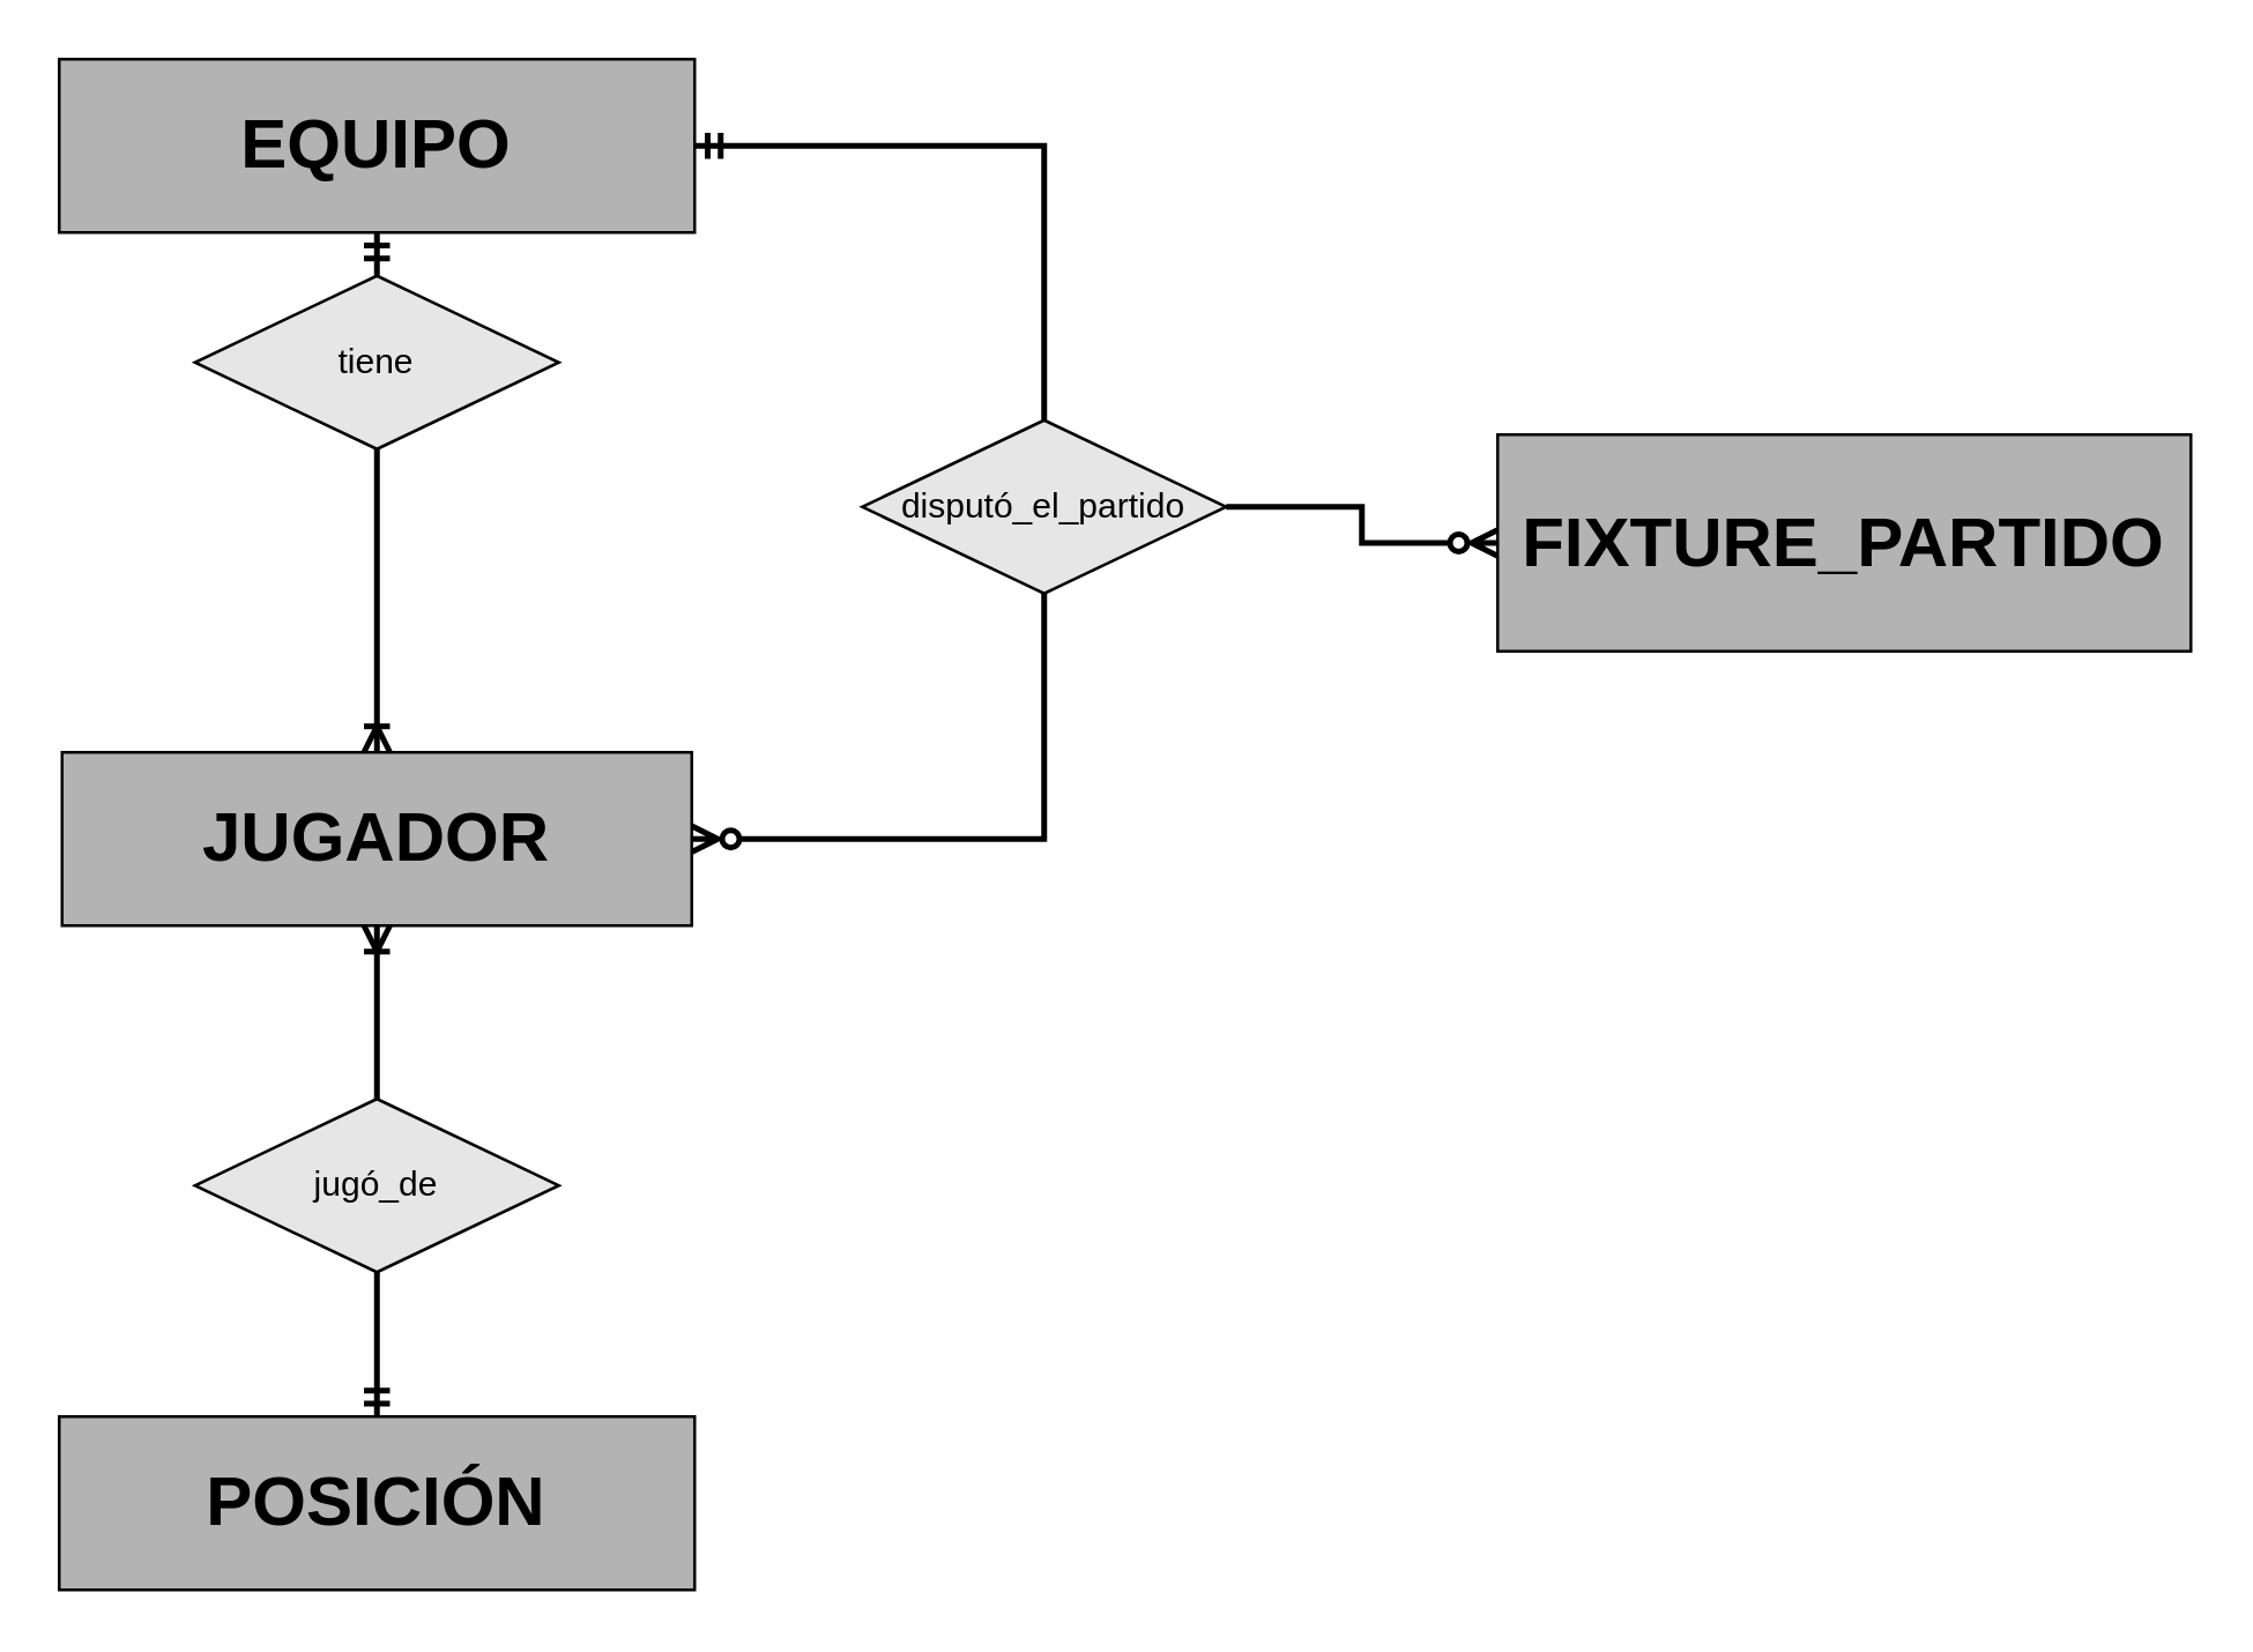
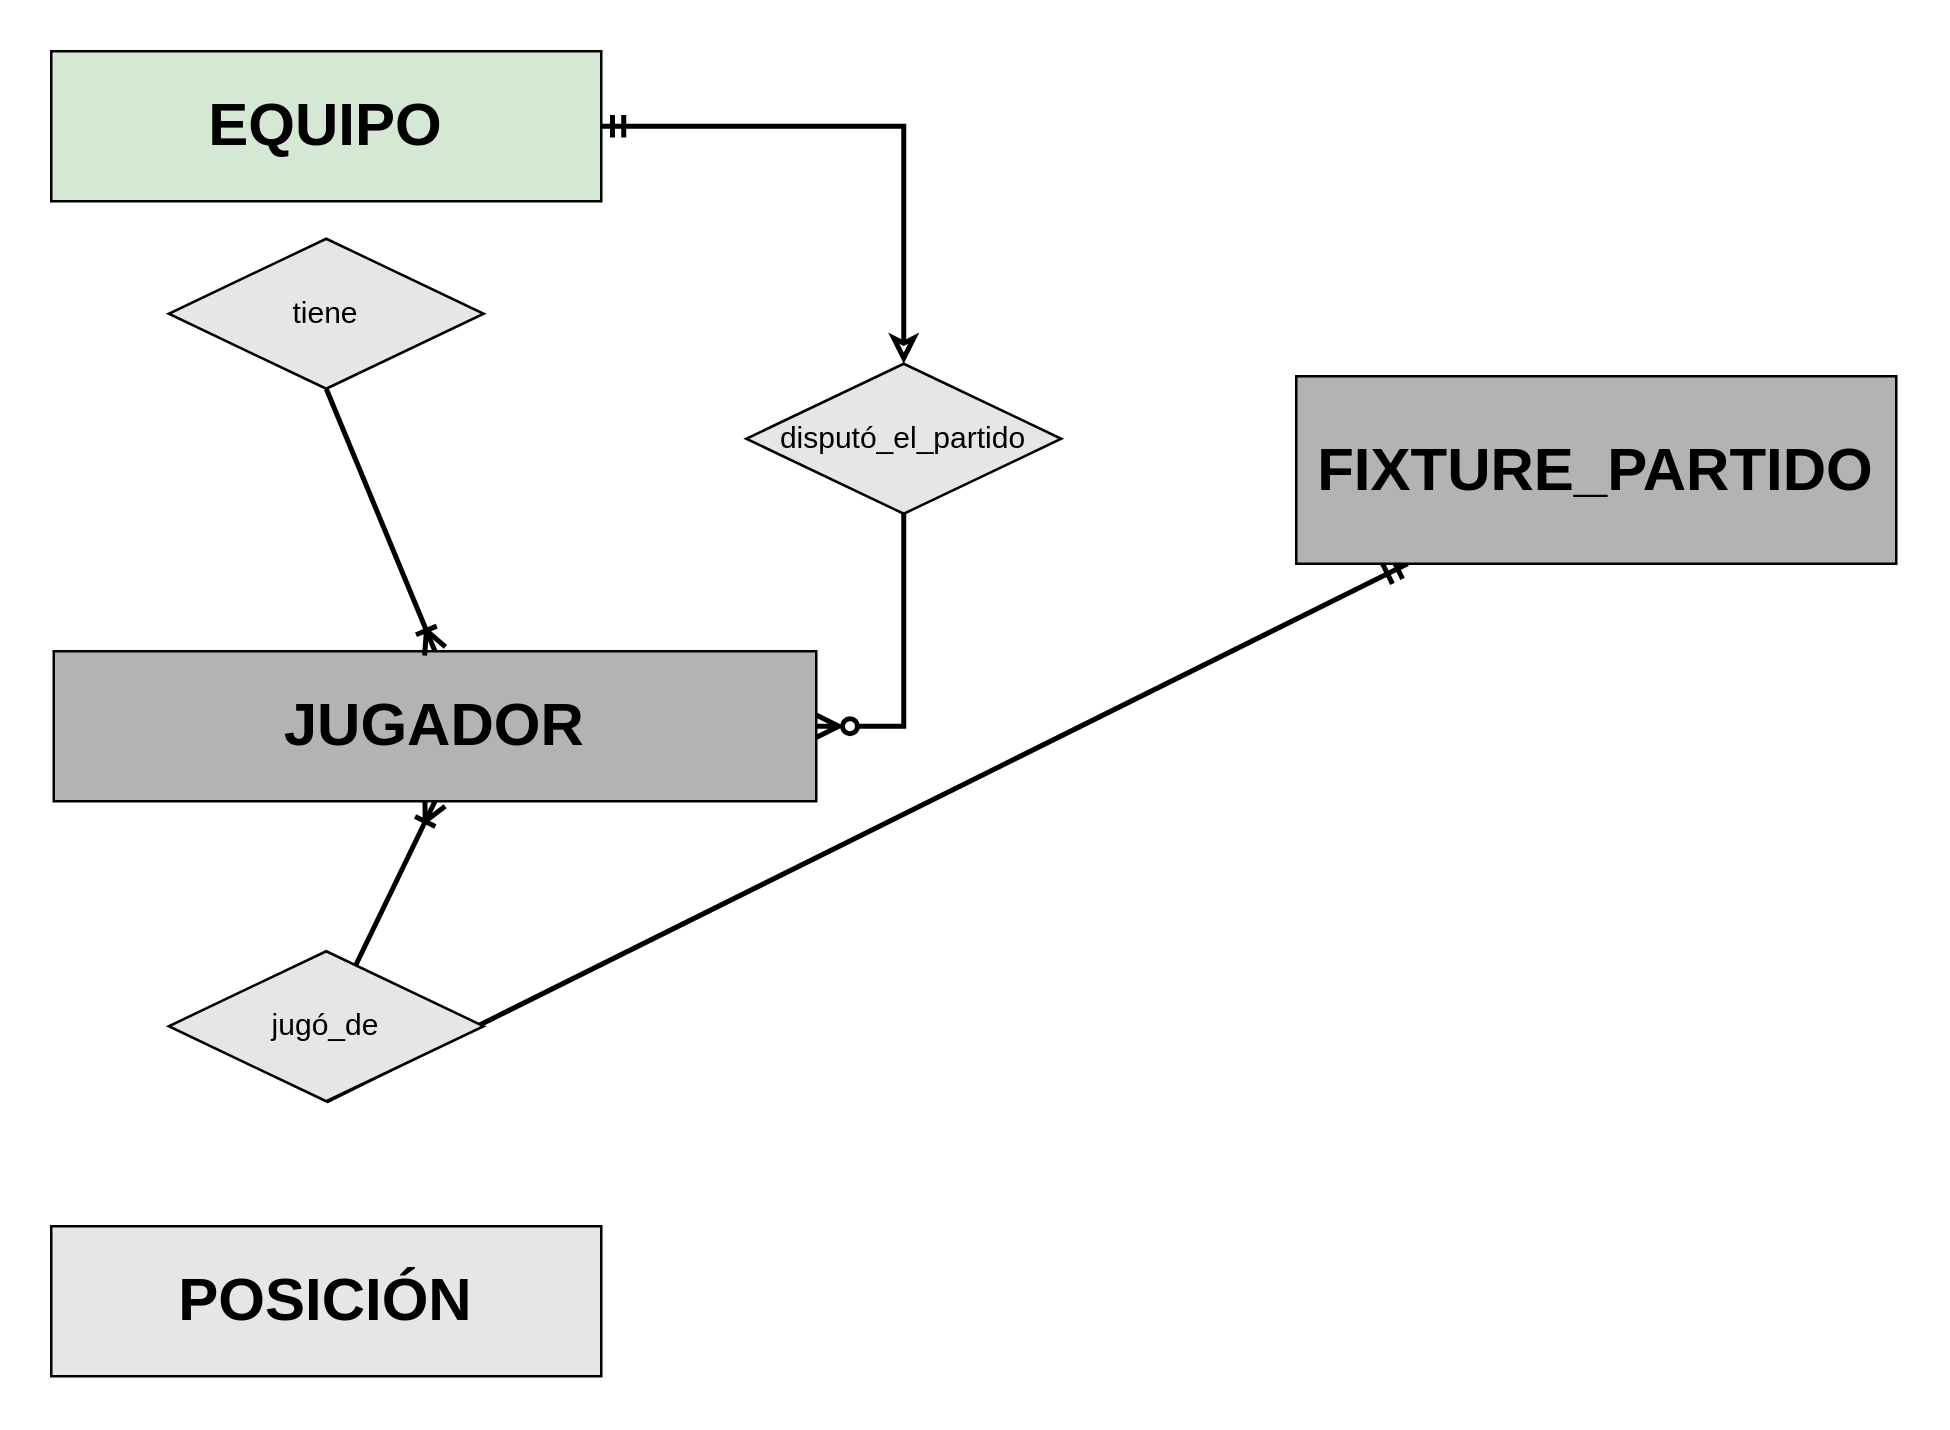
- <mxCell id="7" value="&lt;span style=&quot;font-size: 24px;&quot;&gt;&lt;b&gt;EQUIPO&lt;/b&gt;&lt;/span&gt;" style="whiteSpace=wrap;html=1;align=center;fillColor=#B3B3B3;labelBackgroundColor=none;labelBorderColor=none;" vertex="1" parent="1"><mxGeometry x="20" y="20" width="220" height="60" as="geometry" /></mxCell>
+ <mxCell id="7" value="&lt;span style=&quot;font-size: 24px;&quot;&gt;&lt;b&gt;EQUIPO&lt;/b&gt;&lt;/span&gt;" style="whiteSpace=wrap;html=1;align=center;fillColor=#d5e8d4;labelBackgroundColor=none;labelBorderColor=none;" vertex="1" parent="1"><mxGeometry x="20" y="20" width="220" height="60" as="geometry" /></mxCell>
- <mxCell id="5" style="rounded=0;orthogonalLoop=1;jettySize=auto;html=1;exitX=0.5;exitY=1;exitDx=0;exitDy=0;entryX=0.5;entryY=0;entryDx=0;entryDy=0;endArrow=none;endFill=0;startArrow=ERmandOne;startFill=0;strokeWidth=2;" edge="1" parent="1" source="7" target="11"><mxGeometry relative="1" as="geometry" /></mxCell>
- <mxCell id="6" style="edgeStyle=orthogonalEdgeStyle;rounded=0;orthogonalLoop=1;jettySize=auto;html=1;exitX=1;exitY=0.5;exitDx=0;exitDy=0;entryX=0.5;entryY=0;entryDx=0;entryDy=0;endArrow=none;endFill=0;strokeWidth=2;startArrow=ERmandOne;startFill=0;" edge="1" parent="1" source="7" target="9"><mxGeometry relative="1" as="geometry"><mxPoint x="388" y="50" as="targetPoint" /></mxGeometry></mxCell>
+ <mxCell id="6" style="edgeStyle=orthogonalEdgeStyle;rounded=0;orthogonalLoop=1;jettySize=auto;html=1;exitX=1;exitY=0.5;exitDx=0;exitDy=0;entryX=0.5;entryY=0;entryDx=0;entryDy=0;endArrow=classic;endFill=0;strokeWidth=2;startArrow=ERmandOne;startFill=0;" edge="1" parent="1" source="7" target="9"><mxGeometry relative="1" as="geometry"><mxPoint x="388" y="50" as="targetPoint" /></mxGeometry></mxCell>
- <mxCell id="8" style="edgeStyle=orthogonalEdgeStyle;rounded=0;orthogonalLoop=1;jettySize=auto;html=1;exitX=1;exitY=0.5;exitDx=0;exitDy=0;entryX=0;entryY=0.5;entryDx=0;entryDy=0;endArrow=ERzeroToMany;endFill=0;strokeWidth=2;" edge="1" parent="1" source="9" target="15"><mxGeometry relative="1" as="geometry"><mxPoint x="498" y="180" as="targetPoint" /></mxGeometry></mxCell>
- <mxCell id="4" value="&lt;span style=&quot;font-size: 24px;&quot;&gt;&lt;b&gt;JUGADOR&lt;/b&gt;&lt;/span&gt;" style="html=1;align=center;labelBackgroundColor=none;labelBorderColor=none;whiteSpace=wrap;fillColor=#B3B3B3;" vertex="1" parent="1"><mxGeometry x="21" y="260" width="218" height="60" as="geometry" /></mxCell>
+ <mxCell id="4" value="&lt;span style=&quot;font-size: 24px;&quot;&gt;&lt;b&gt;JUGADOR&lt;/b&gt;&lt;/span&gt;" style="html=1;align=center;labelBackgroundColor=none;labelBorderColor=none;whiteSpace=wrap;fillColor=#B3B3B3;" vertex="1" parent="1"><mxGeometry x="21" y="260" width="305" height="60" as="geometry" /></mxCell>
- <mxCell id="13" style="rounded=0;orthogonalLoop=1;jettySize=auto;html=1;exitX=0.5;exitY=1;exitDx=0;exitDy=0;entryX=0.5;entryY=0;entryDx=0;entryDy=0;endArrow=ERmandOne;endFill=0;strokeWidth=2;" edge="1" parent="1" source="14" target="12"><mxGeometry relative="1" as="geometry" /></mxCell>
+ <mxCell id="13" style="rounded=0;orthogonalLoop=1;jettySize=auto;html=1;exitX=0.5;exitY=1;exitDx=0;exitDy=0;endArrow=ERmandOne;endFill=0;strokeWidth=2;" edge="1" parent="1" source="14" target="15"><mxGeometry relative="1" as="geometry" /></mxCell>
- <mxCell id="12" value="&lt;span style=&quot;font-size: 24px;&quot;&gt;&lt;b&gt;POSICIÓN&lt;/b&gt;&lt;/span&gt;" style="whiteSpace=wrap;html=1;align=center;fillColor=#B3B3B3;labelBackgroundColor=none;labelBorderColor=none;strokeColor=default;" vertex="1" parent="1"><mxGeometry x="20" y="490" width="220" height="60" as="geometry" /></mxCell>
+ <mxCell id="12" value="&lt;span style=&quot;font-size: 24px;&quot;&gt;&lt;b&gt;POSICIÓN&lt;/b&gt;&lt;/span&gt;" style="whiteSpace=wrap;html=1;align=center;fillColor=#e6e6e6;labelBackgroundColor=none;labelBorderColor=none;strokeColor=default;" vertex="1" parent="1"><mxGeometry x="20" y="490" width="220" height="60" as="geometry" /></mxCell>
